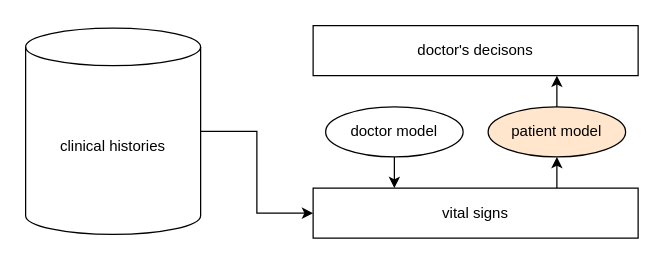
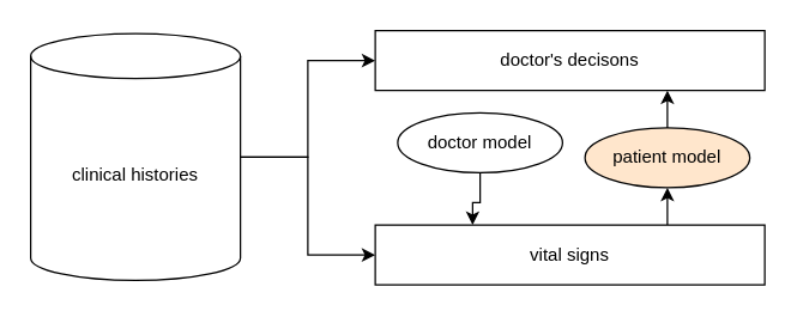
+ <mxCell id="2" style="edgeStyle=orthogonalEdgeStyle;rounded=0;orthogonalLoop=1;jettySize=auto;html=1;" edge="1" parent="1" source="4" target="8"><mxGeometry relative="1" as="geometry" /></mxCell>
- <mxCell id="5" value="doctor model" style="ellipse;whiteSpace=wrap;html=1;" vertex="1" parent="1"><mxGeometry x="260" y="85" width="110" height="40" as="geometry" /></mxCell>
+ <mxCell id="5" value="doctor model" style="ellipse;whiteSpace=wrap;html=1;" vertex="1" parent="1"><mxGeometry x="265" y="75" width="110" height="40" as="geometry" /></mxCell>
